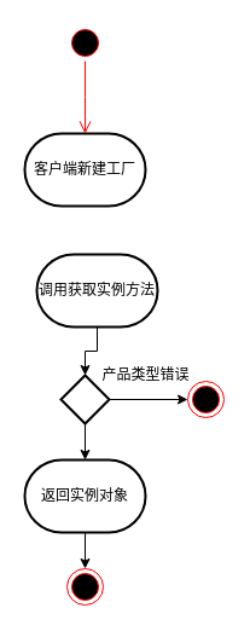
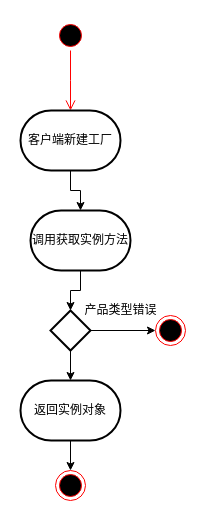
+ <mxCell id="7" style="edgeStyle=orthogonalEdgeStyle;rounded=0;orthogonalLoop=1;jettySize=auto;html=1;exitX=0.5;exitY=1;exitDx=0;exitDy=0;exitPerimeter=0;entryX=0.5;entryY=0;entryDx=0;entryDy=0;entryPerimeter=0;" edge="1" parent="1" source="5" target="6"><mxGeometry relative="1" as="geometry" /></mxCell>
